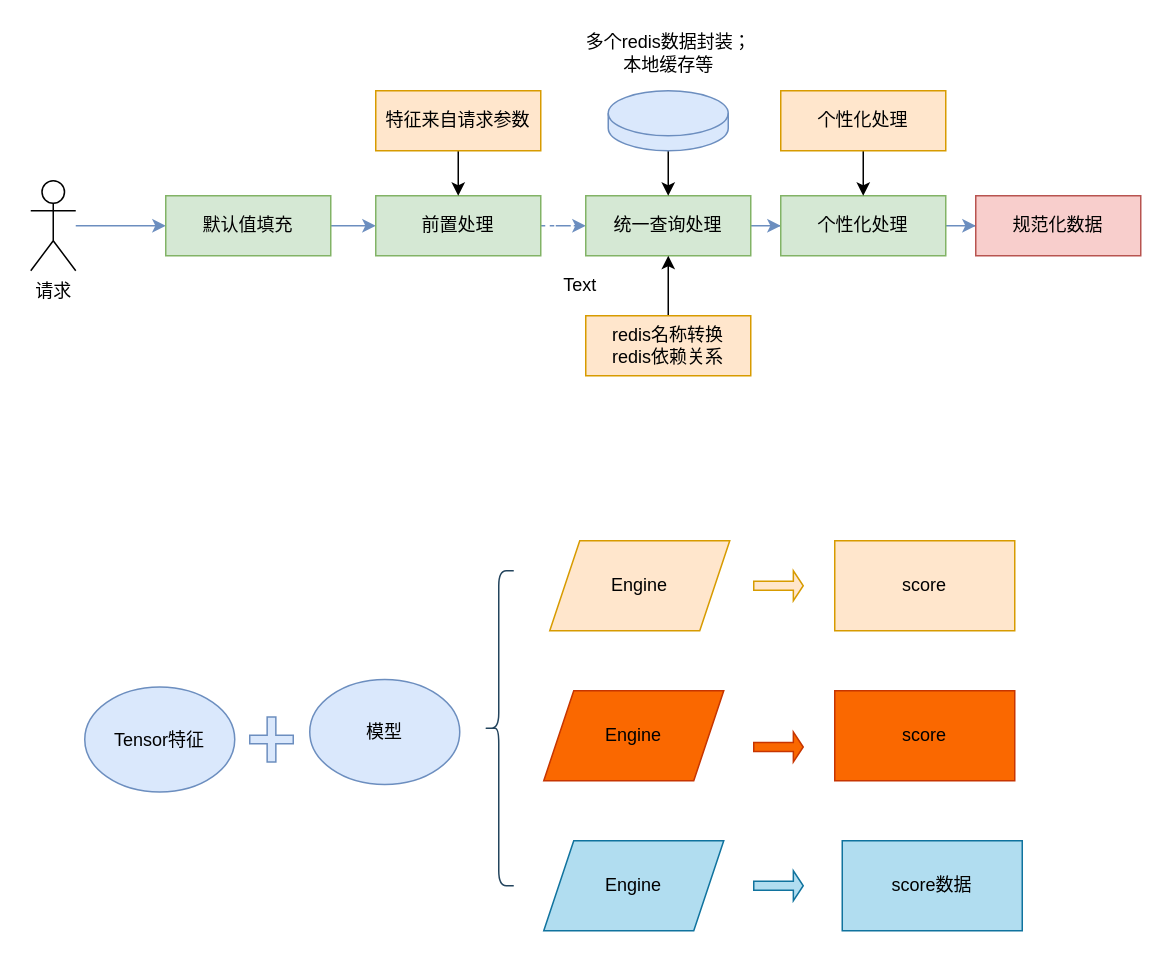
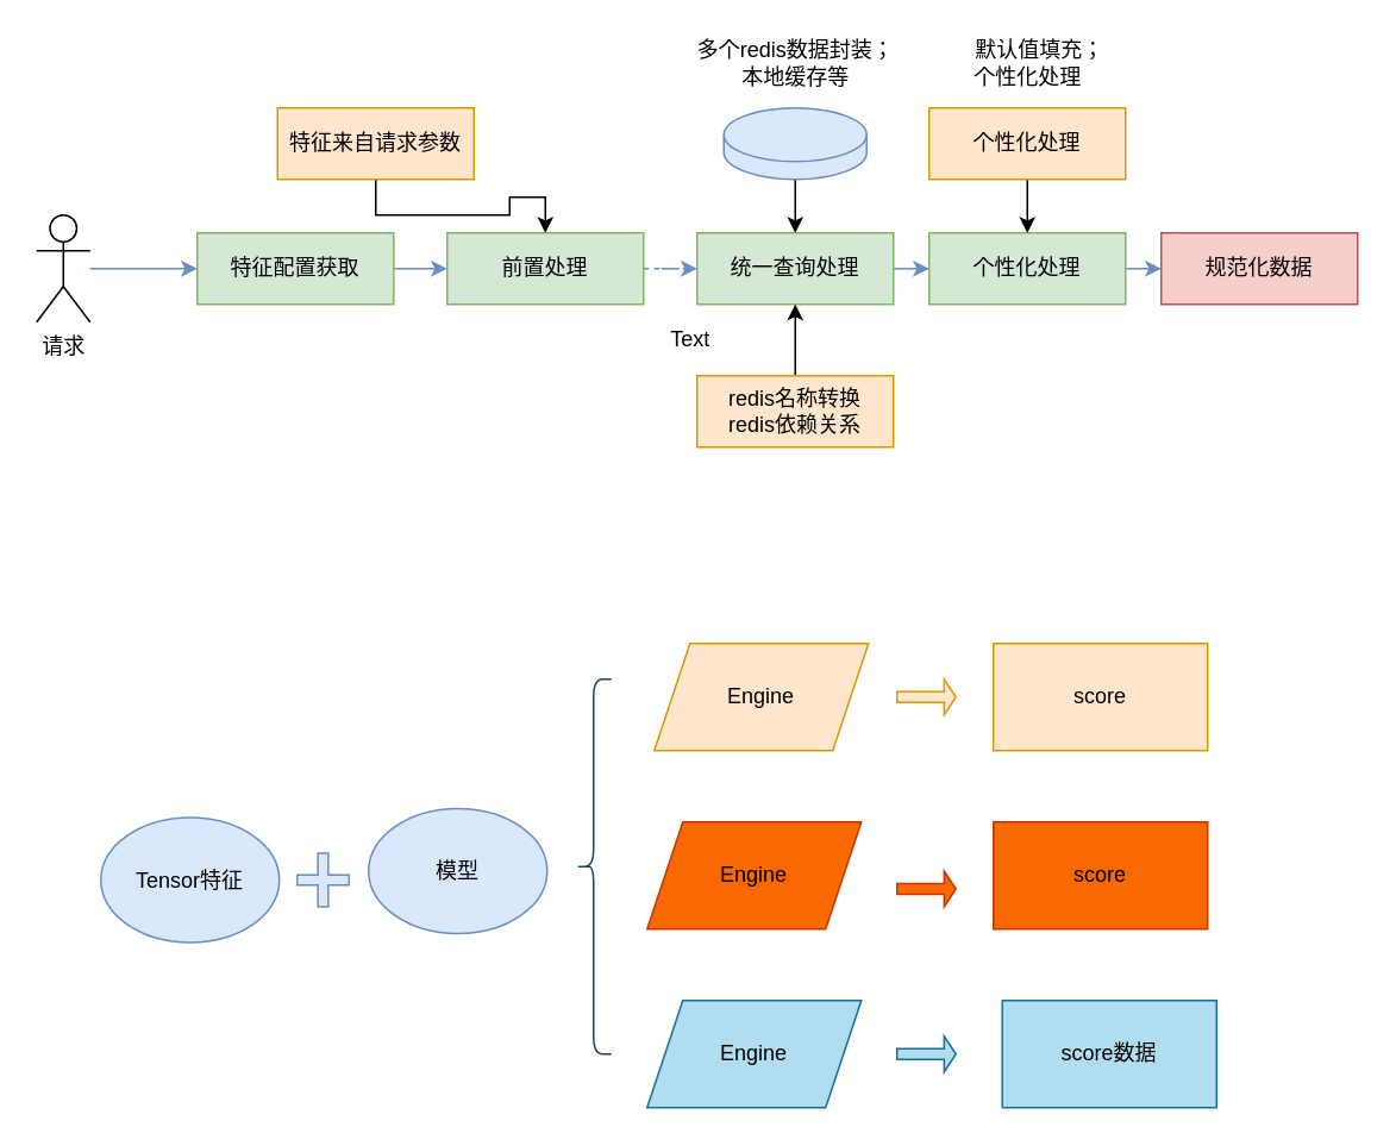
+ <mxCell id="19" value="&amp;nbsp; &amp;nbsp; 默认值填充；&lt;br&gt;个性化处理" style="text;html=1;align=center;verticalAlign=middle;resizable=0;points=[];autosize=1;strokeColor=none;fillColor=none;" vertex="1" parent="1"><mxGeometry x="525" y="20" width="100" height="30" as="geometry" /></mxCell>
- <mxCell id="23" value="特征来自请求参数" style="rounded=0;whiteSpace=wrap;html=1;fillColor=#ffe6cc;strokeColor=#d79b00;" vertex="1" parent="1"><mxGeometry x="250" y="60" width="110" height="40" as="geometry" /></mxCell>
+ <mxCell id="23" value="特征来自请求参数" style="rounded=0;whiteSpace=wrap;html=1;fillColor=#ffe6cc;strokeColor=#d79b00;" vertex="1" parent="1"><mxGeometry x="155" y="60" width="110" height="40" as="geometry" /></mxCell>
- <mxCell id="5" value="默认值填充" style="rounded=0;whiteSpace=wrap;html=1;fillColor=#d5e8d4;strokeColor=#82b366;" vertex="1" parent="1"><mxGeometry x="110" y="130" width="110" height="40" as="geometry" /></mxCell>
+ <mxCell id="5" value="特征配置获取" style="rounded=0;whiteSpace=wrap;html=1;fillColor=#d5e8d4;strokeColor=#82b366;" vertex="1" parent="1"><mxGeometry x="110" y="130" width="110" height="40" as="geometry" /></mxCell>
